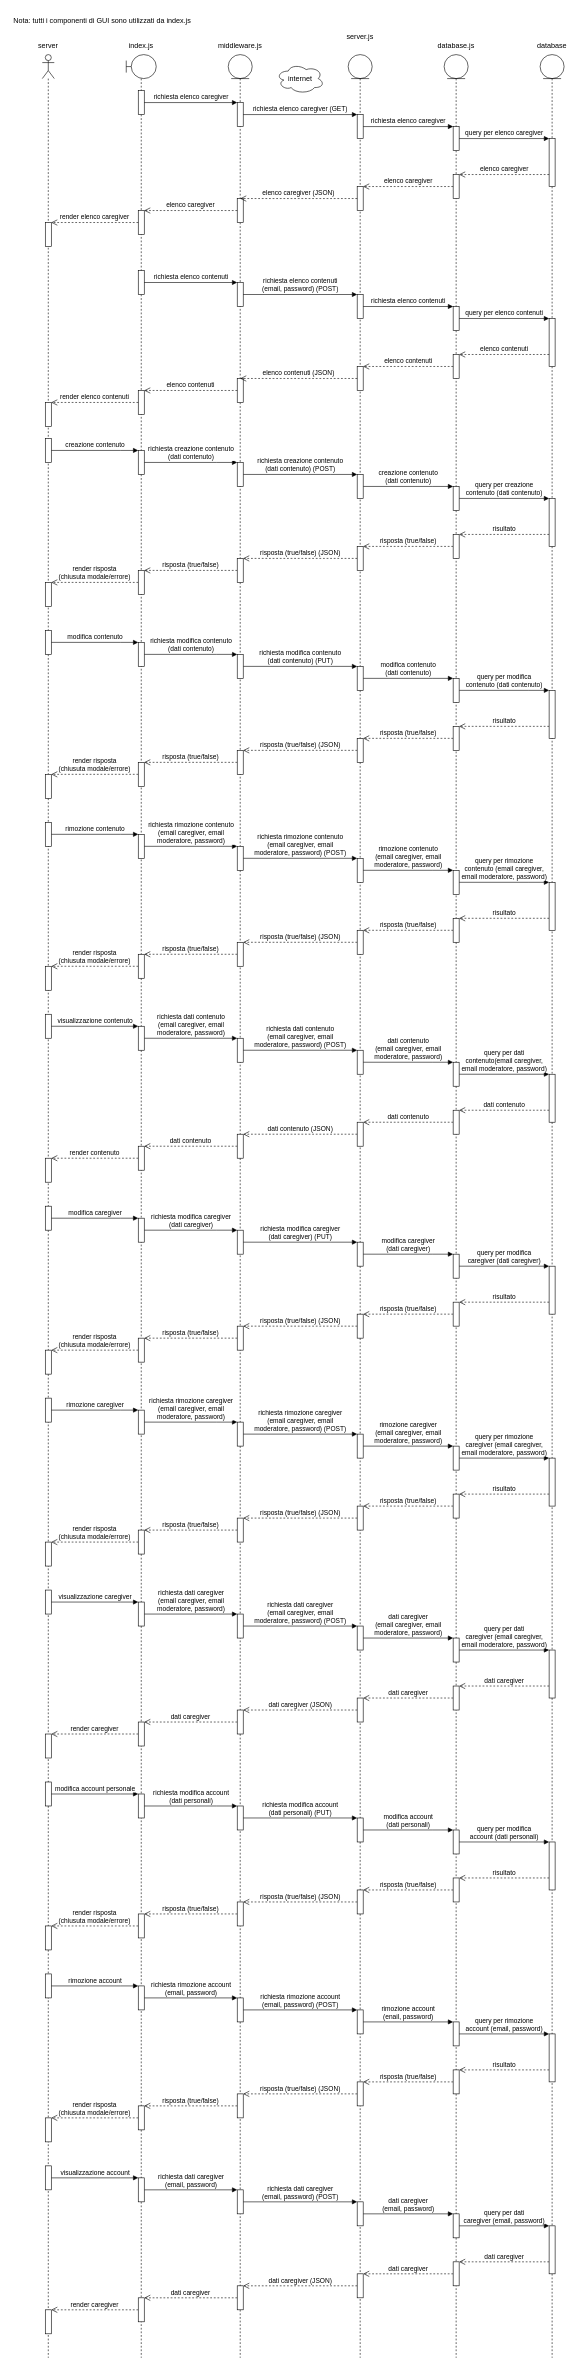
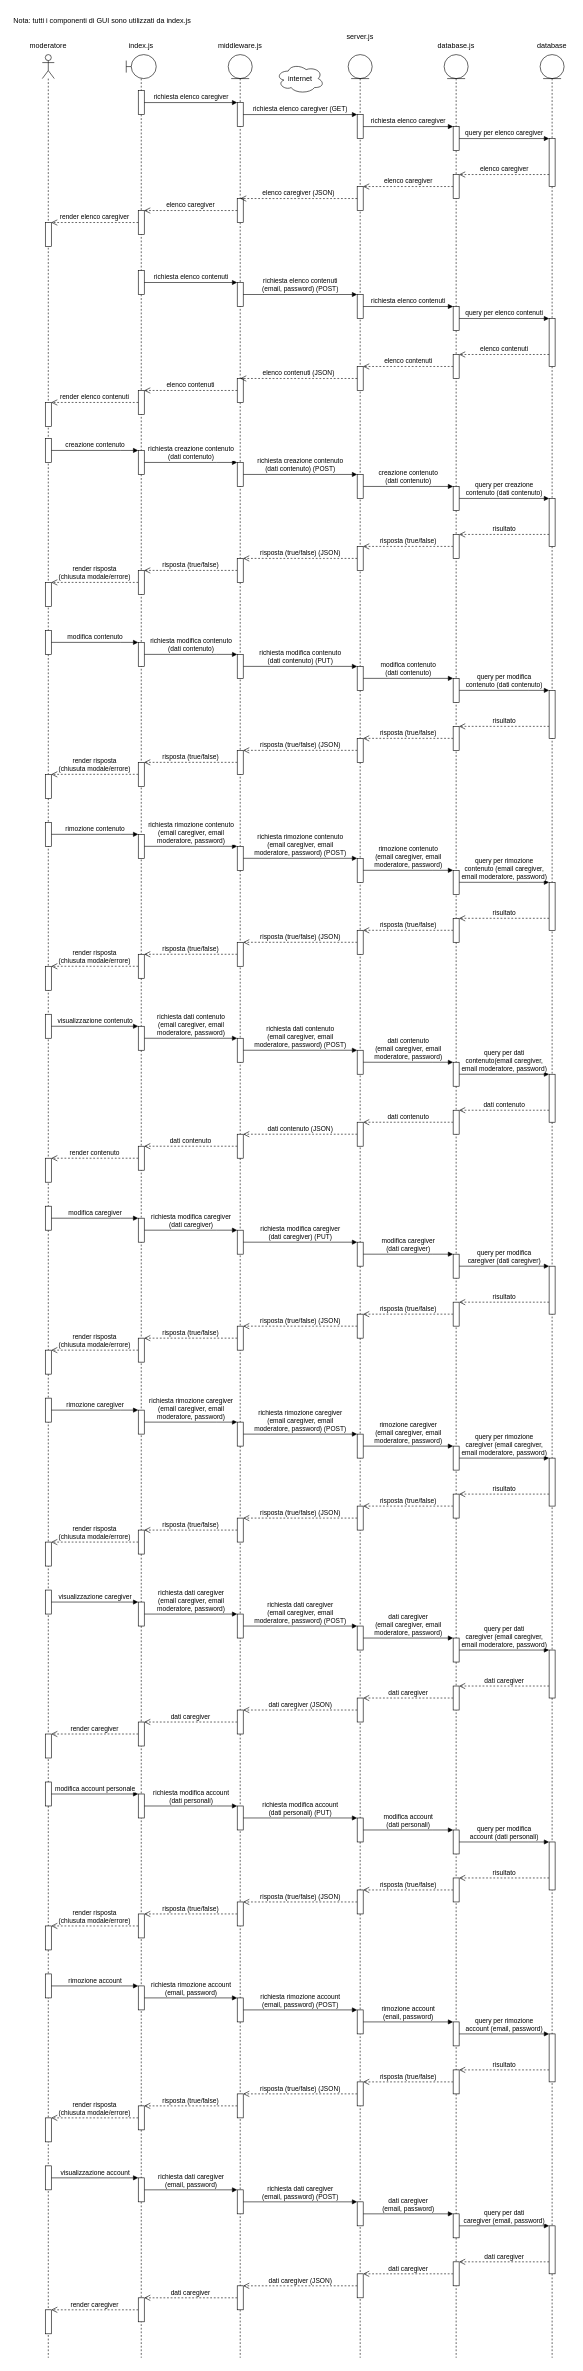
- <mxCell id="7" value="server" style="text;html=1;align=center;verticalAlign=middle;whiteSpace=wrap;rounded=0;" parent="1" vertex="1"><mxGeometry x="50" y="60" width="60" height="30" as="geometry" /></mxCell>
+ <mxCell id="7" value="moderatore" style="text;html=1;align=center;verticalAlign=middle;whiteSpace=wrap;rounded=0;" parent="1" vertex="1"><mxGeometry x="50" y="60" width="60" height="30" as="geometry" /></mxCell>
